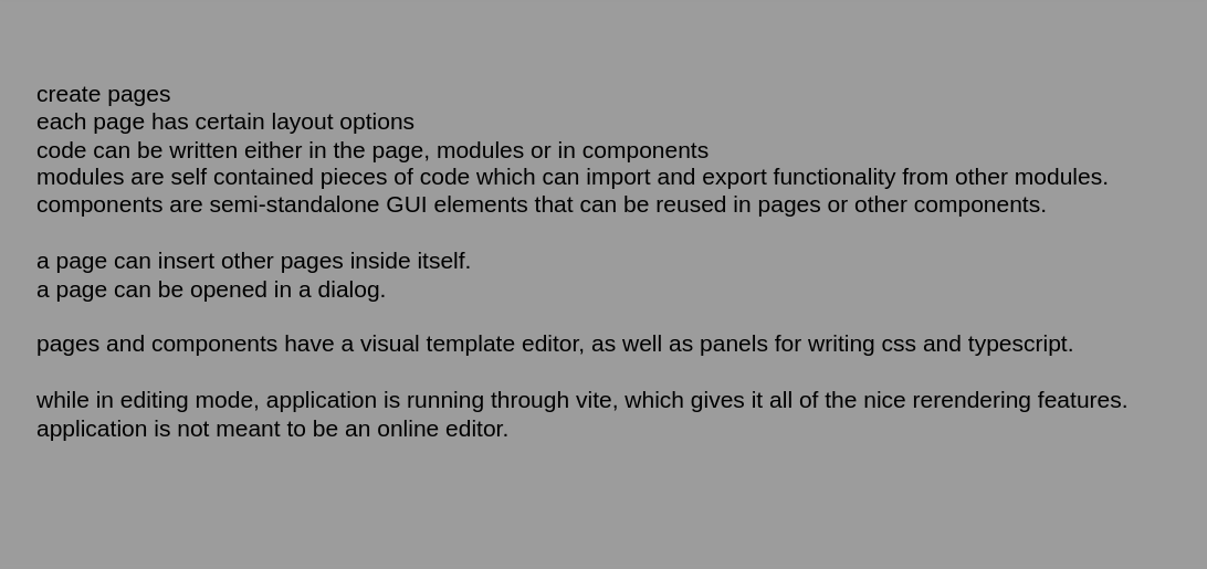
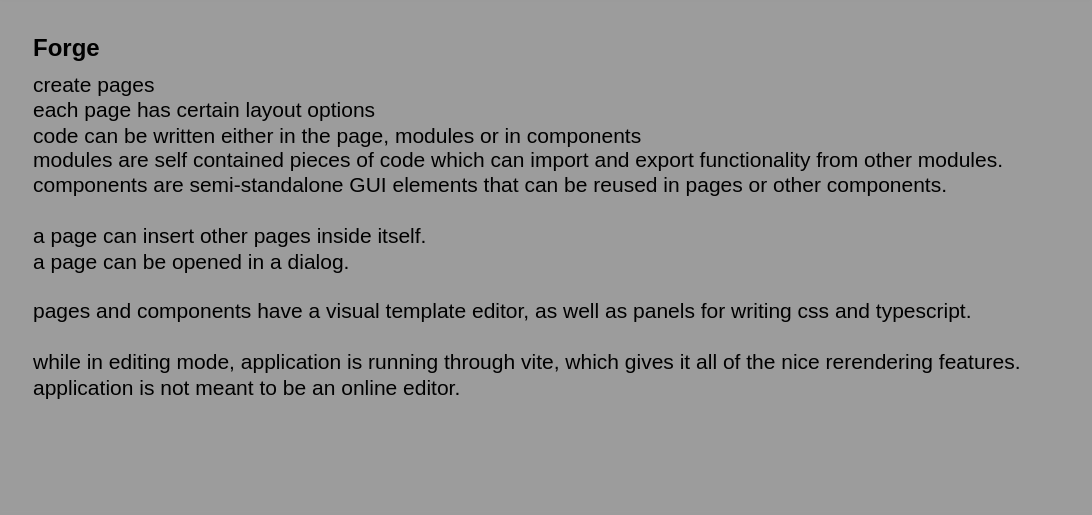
+ <mxCell id="2" value="Forge" style="text;html=1;strokeColor=none;fillColor=none;align=left;verticalAlign=middle;whiteSpace=wrap;rounded=0;fontStyle=1;fontSize=16;fontColor=#000000;" vertex="1" parent="1"><mxGeometry x="20" y="20" width="120" height="21" as="geometry" /></mxCell>
